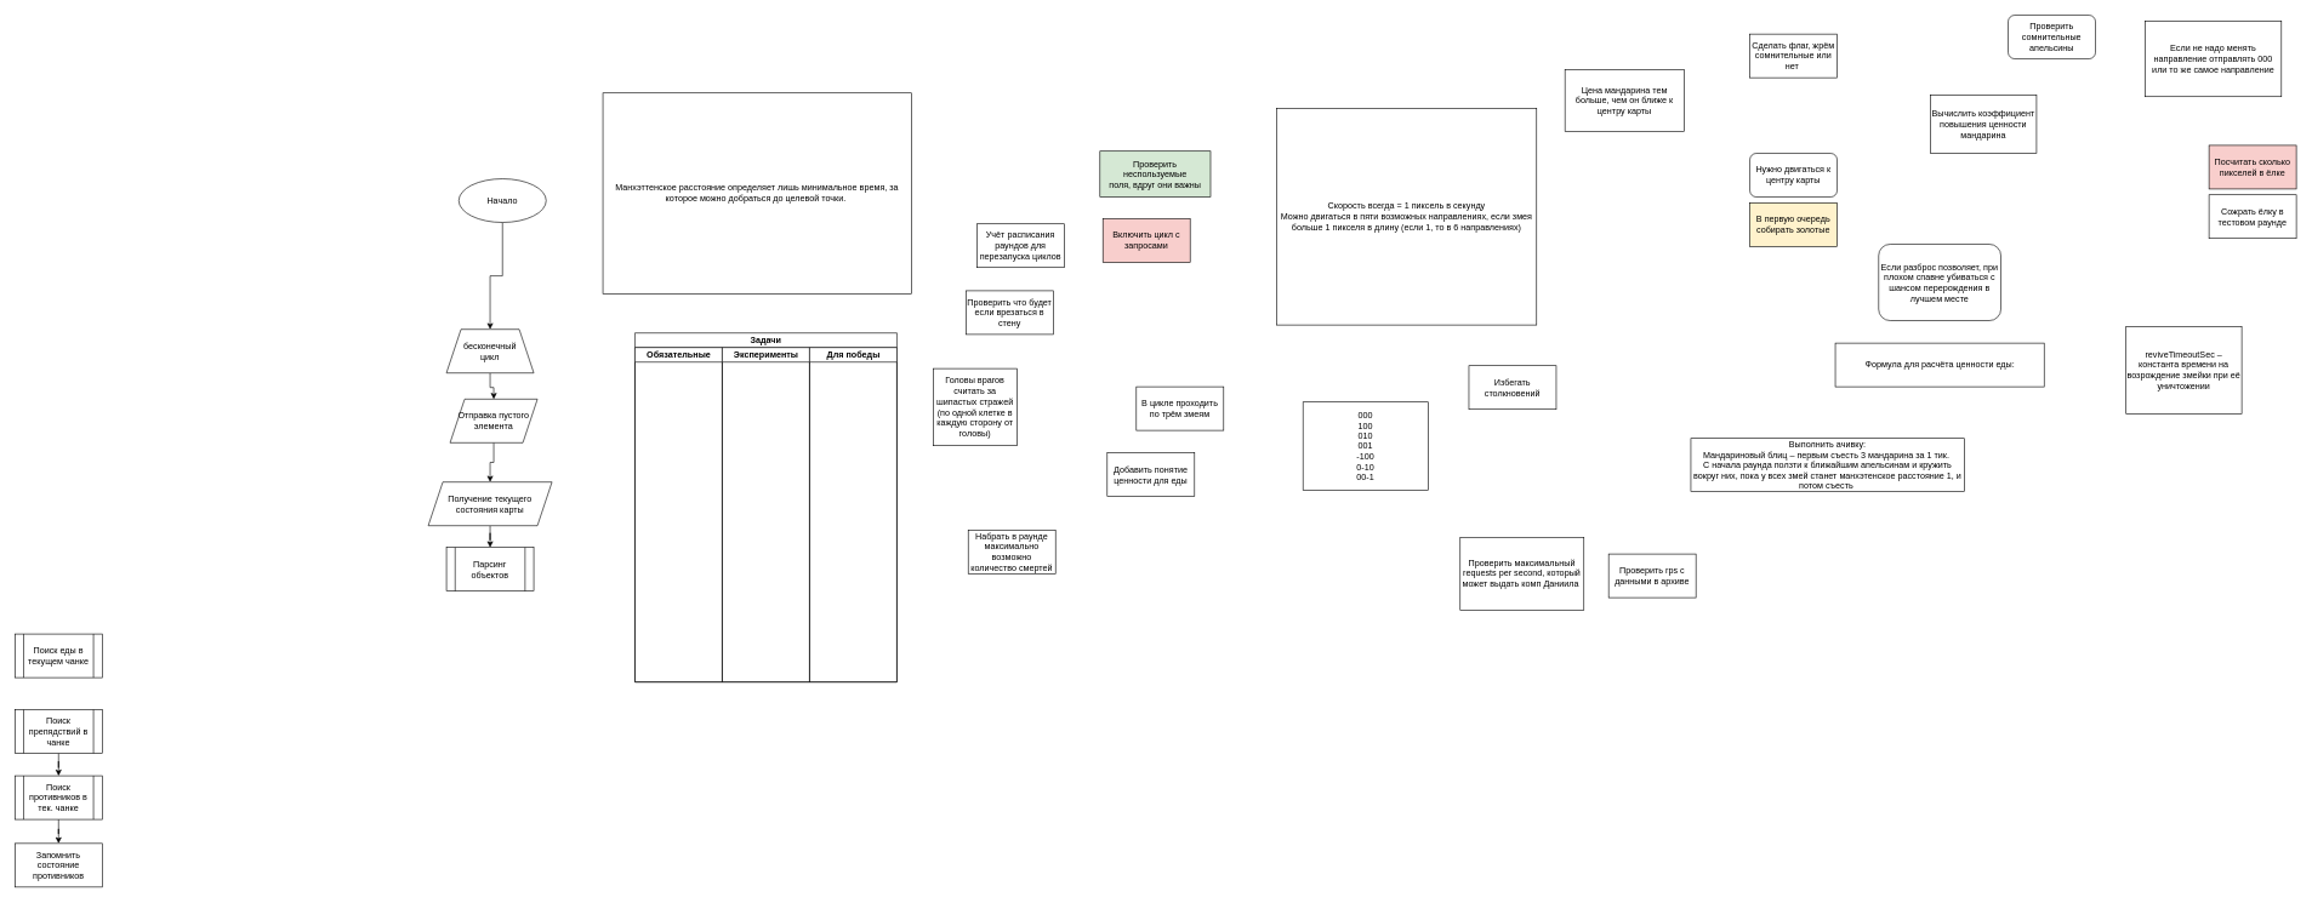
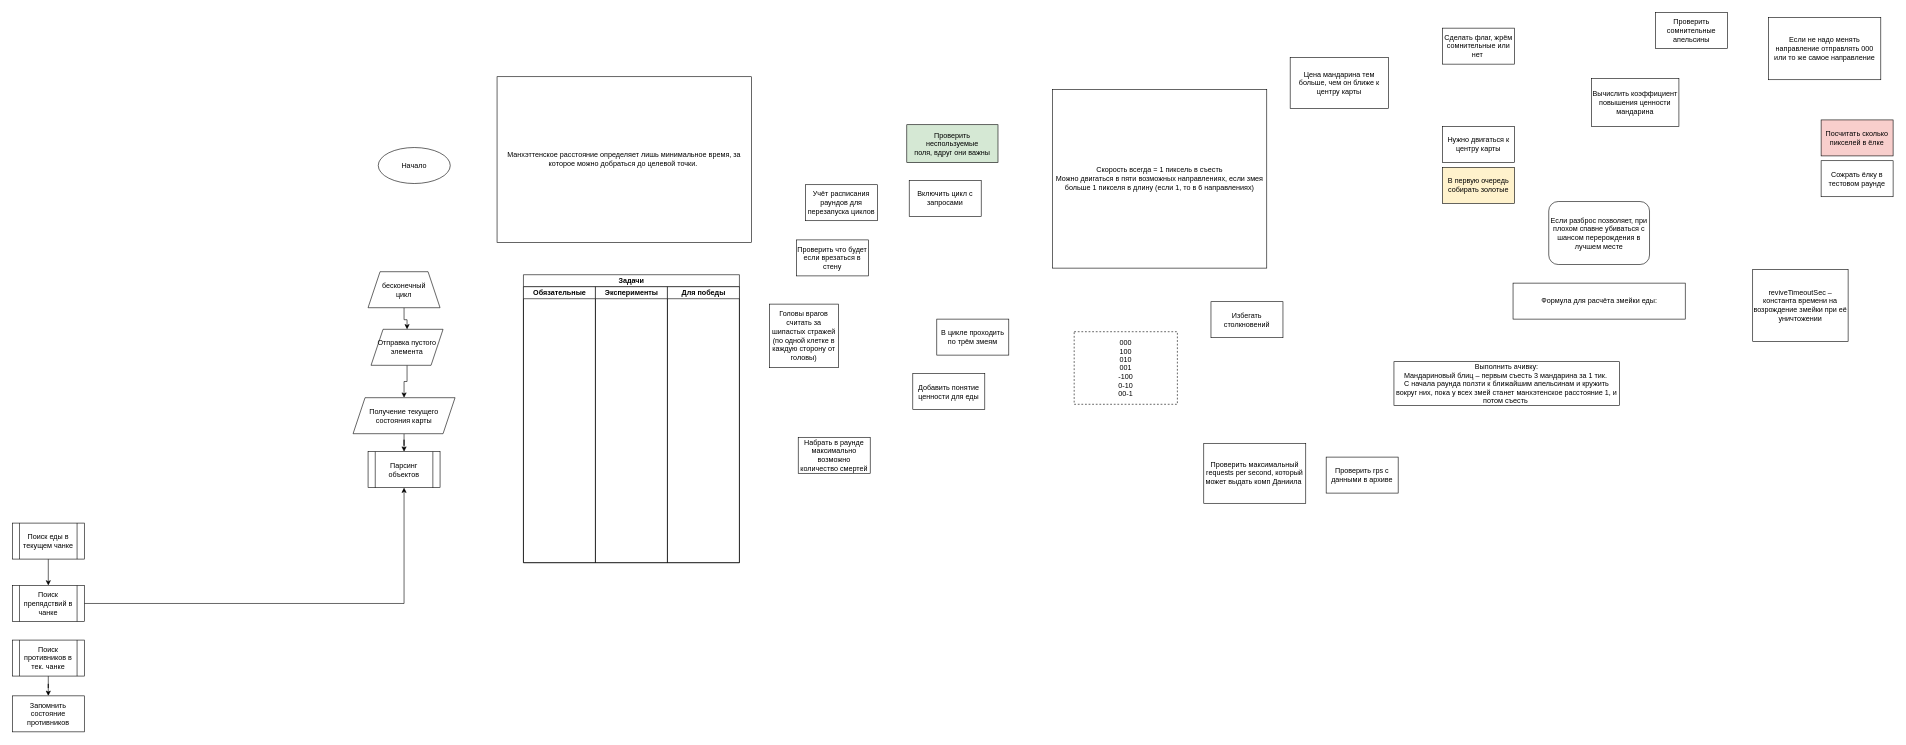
- <mxCell id="33" value="Проверить сомнительные апельсины" style="whiteSpace=wrap;html=1;rounded=1;" vertex="1" parent="1"><mxGeometry x="2759" y="20" width="120" height="60" as="geometry" /></mxCell>
+ <mxCell id="33" value="Проверить сомнительные апельсины" style="rounded=0;whiteSpace=wrap;html=1;" vertex="1" parent="1"><mxGeometry x="2759" y="20" width="120" height="60" as="geometry" /></mxCell>
- <mxCell id="35" value="Нужно двигаться к центру карты" style="whiteSpace=wrap;html=1;rounded=1;" vertex="1" parent="1"><mxGeometry x="2404" y="210" width="120" height="60" as="geometry" /></mxCell>
+ <mxCell id="35" value="Нужно двигаться к центру карты" style="rounded=0;whiteSpace=wrap;html=1;" vertex="1" parent="1"><mxGeometry x="2404" y="210" width="120" height="60" as="geometry" /></mxCell>
- <mxCell id="29" value="Скорость всегда = 1 пиксель в секунду&lt;br&gt;Можно двигаться в пяти возможных направлениях, если змея больше 1 пикселя в длину (если 1, то в 6 направлениях)" style="rounded=0;whiteSpace=wrap;html=1;" vertex="1" parent="1"><mxGeometry x="1754" y="148" width="357" height="298" as="geometry" /></mxCell>
+ <mxCell id="29" value="Скорость всегда = 1 пиксель в съесть&lt;br&gt;Можно двигаться в пяти возможных направлениях, если змея больше 1 пикселя в длину (если 1, то в 6 направлениях)" style="rounded=0;whiteSpace=wrap;html=1;" vertex="1" parent="1"><mxGeometry x="1754" y="148" width="357" height="298" as="geometry" /></mxCell>
- <mxCell id="18" value="Включить цикл с запросами" style="rounded=0;whiteSpace=wrap;html=1;fillColor=#f8cecc;" vertex="1" parent="1"><mxGeometry x="1515" y="300" width="120" height="60" as="geometry" /></mxCell>
+ <mxCell id="18" value="Включить цикл с запросами" style="rounded=0;whiteSpace=wrap;html=1;" vertex="1" parent="1"><mxGeometry x="1515" y="300" width="120" height="60" as="geometry" /></mxCell>
- <mxCell id="2" value="" style="edgeStyle=orthogonalEdgeStyle;rounded=0;orthogonalLoop=1;jettySize=auto;html=1;" edge="1" parent="1" source="3" target="5"><mxGeometry relative="1" as="geometry" /></mxCell>
- <mxCell id="34" value="Формула для расчёта ценности еды:&lt;br&gt;" style="rounded=0;whiteSpace=wrap;html=1;" vertex="1" parent="1"><mxGeometry x="2521.5" y="471" width="287" height="60" as="geometry" /></mxCell>
+ <mxCell id="34" value="Формула для расчёта змейки еды:&lt;br&gt;" style="rounded=0;whiteSpace=wrap;html=1;" vertex="1" parent="1"><mxGeometry x="2521.5" y="471" width="287" height="60" as="geometry" /></mxCell>
- <mxCell id="31" value="000&lt;br&gt;100&lt;br&gt;010&lt;br&gt;001&lt;br&gt;-100&lt;br&gt;0-10&lt;br&gt;00-1" style="rounded=0;whiteSpace=wrap;html=1;" vertex="1" parent="1"><mxGeometry x="1790" y="552" width="172" height="121" as="geometry" /></mxCell>
+ <mxCell id="31" value="000&lt;br&gt;100&lt;br&gt;010&lt;br&gt;001&lt;br&gt;-100&lt;br&gt;0-10&lt;br&gt;00-1" style="rounded=0;whiteSpace=wrap;html=1;dashed=1;" vertex="1" parent="1"><mxGeometry x="1790" y="552" width="172" height="121" as="geometry" /></mxCell>
+ <mxCell id="9" value="" style="edgeStyle=orthogonalEdgeStyle;rounded=0;orthogonalLoop=1;jettySize=auto;html=1;" edge="1" parent="1" source="10" target="14"><mxGeometry relative="1" as="geometry" /></mxCell>
- <mxCell id="13" value="" style="edgeStyle=orthogonalEdgeStyle;rounded=0;orthogonalLoop=1;jettySize=auto;html=1;" edge="1" parent="1" source="14" target="12"><mxGeometry relative="1" as="geometry" /></mxCell>
+ <mxCell id="13" value="" style="edgeStyle=orthogonalEdgeStyle;rounded=0;orthogonalLoop=1;jettySize=auto;html=1;" edge="1" parent="1" source="14" target="8"><mxGeometry relative="1" as="geometry" /></mxCell>
